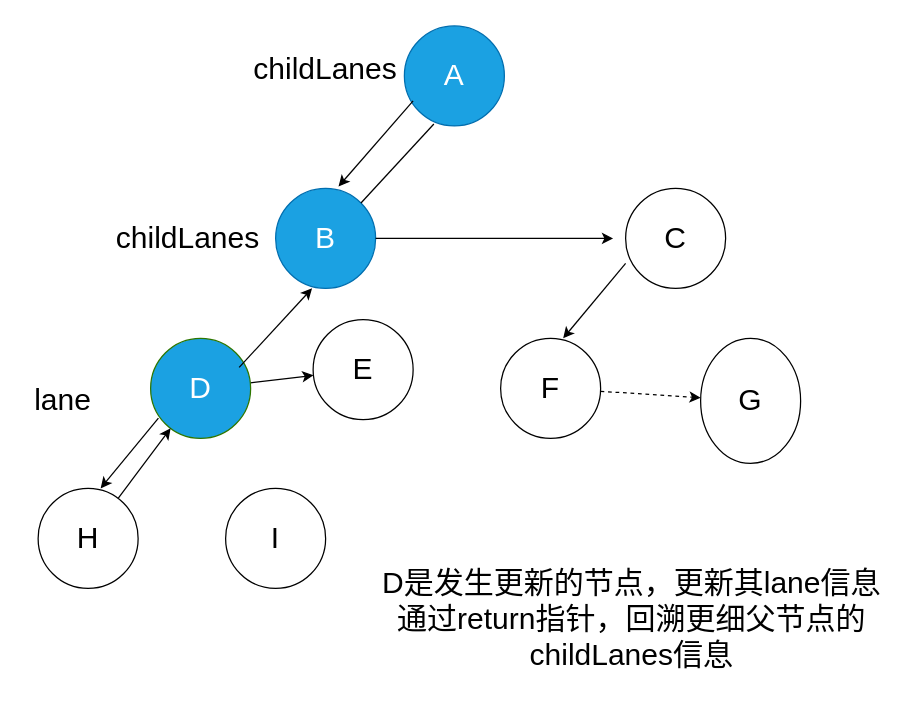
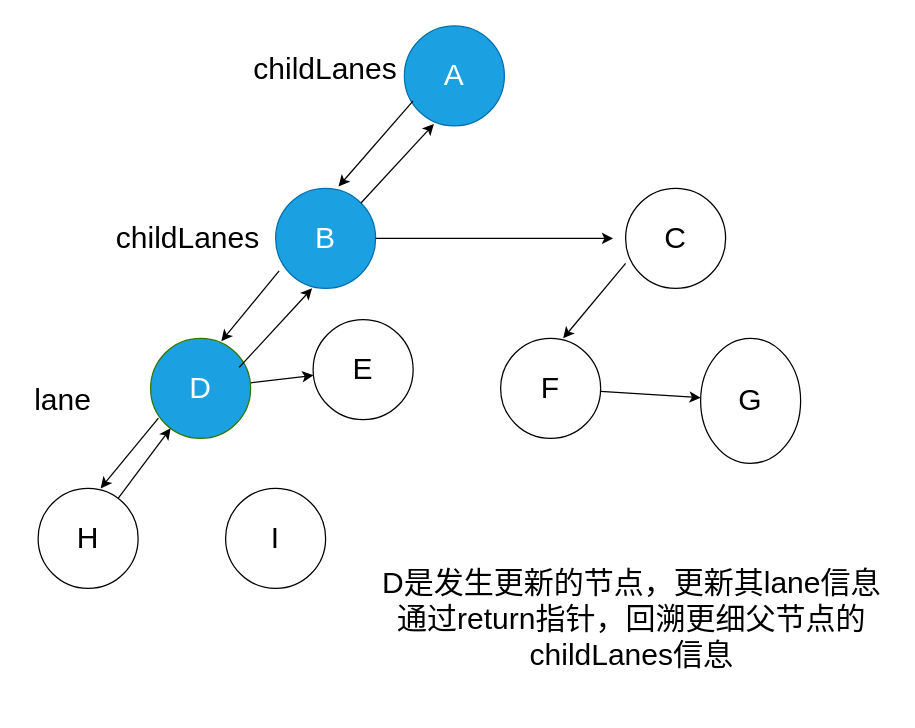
- <mxCell id="18" value="" style="endArrow=none;html=1;fontSize=24;exitX=1;exitY=0;exitDx=0;exitDy=0;entryX=0.295;entryY=0.981;entryDx=0;entryDy=0;entryPerimeter=0;" edge="1" parent="1" source="3" target="2"><mxGeometry width="50" height="50" relative="1" as="geometry"><mxPoint x="320" y="150" as="sourcePoint" /><mxPoint x="370" y="100" as="targetPoint" /></mxGeometry></mxCell>
+ <mxCell id="18" value="" style="endArrow=classic;html=1;fontSize=24;exitX=1;exitY=0;exitDx=0;exitDy=0;entryX=0.295;entryY=0.981;entryDx=0;entryDy=0;entryPerimeter=0;" edge="1" parent="1" source="3" target="2"><mxGeometry width="50" height="50" relative="1" as="geometry"><mxPoint x="320" y="150" as="sourcePoint" /><mxPoint x="370" y="100" as="targetPoint" /></mxGeometry></mxCell>
+ <mxCell id="15" value="" style="endArrow=classic;html=1;fontSize=24;entryX=0.707;entryY=0.028;entryDx=0;entryDy=0;entryPerimeter=0;exitX=0.035;exitY=0.825;exitDx=0;exitDy=0;exitPerimeter=0;" edge="1" parent="1" source="3" target="6"><mxGeometry width="50" height="50" relative="1" as="geometry"><mxPoint x="220" y="220" as="sourcePoint" /><mxPoint x="170" y="278.48" as="targetPoint" /></mxGeometry></mxCell>
- <mxCell id="8" value="" style="edgeStyle=none;html=1;fontSize=24;dashed=1;" edge="1" parent="1" source="9" target="10"><mxGeometry relative="1" as="geometry" /></mxCell>
+ <mxCell id="8" value="" style="edgeStyle=none;html=1;fontSize=24;" edge="1" parent="1" source="9" target="10"><mxGeometry relative="1" as="geometry" /></mxCell>
